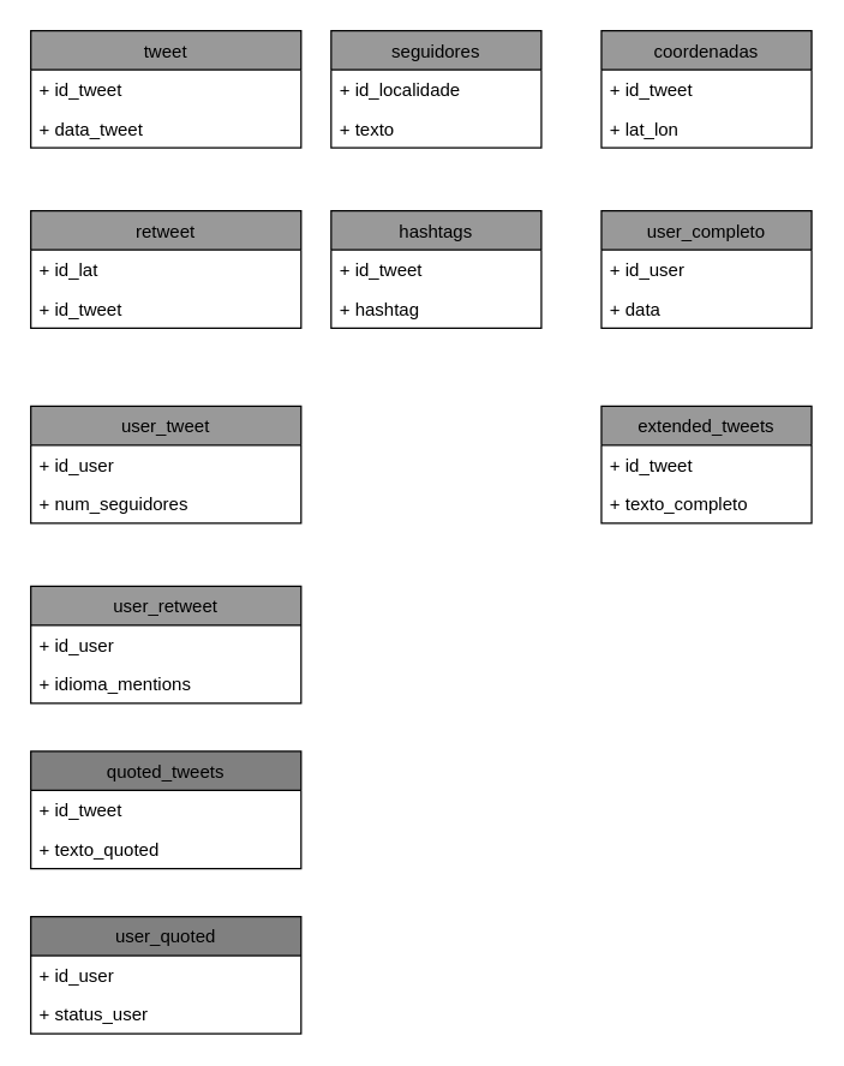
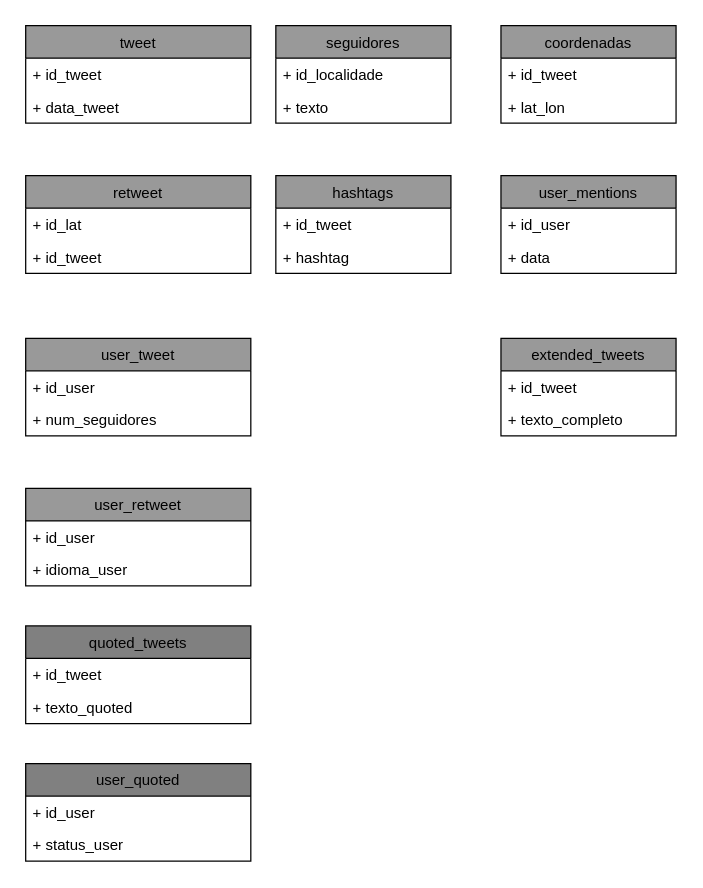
- <mxCell id="26" value="user_completo" style="swimlane;fontStyle=0;childLayout=stackLayout;horizontal=1;startSize=26;fillColor=#999999;horizontalStack=0;resizeParent=1;resizeParentMax=0;resizeLast=0;collapsible=1;marginBottom=0;" vertex="1" parent="1"><mxGeometry x="400" y="140" width="140" height="78" as="geometry" /></mxCell>
+ <mxCell id="26" value="user_mentions" style="swimlane;fontStyle=0;childLayout=stackLayout;horizontal=1;startSize=26;fillColor=#999999;horizontalStack=0;resizeParent=1;resizeParentMax=0;resizeLast=0;collapsible=1;marginBottom=0;" vertex="1" parent="1"><mxGeometry x="400" y="140" width="140" height="78" as="geometry" /></mxCell>
- <mxCell id="13" value="+ idioma_mentions" style="text;strokeColor=none;fillColor=none;align=left;verticalAlign=top;spacingLeft=4;spacingRight=4;overflow=hidden;rotatable=0;points=[[0,0.5],[1,0.5]];portConstraint=eastwest;" vertex="1" parent="11"><mxGeometry y="52" width="180" height="26" as="geometry" /></mxCell>
+ <mxCell id="13" value="+ idioma_user" style="text;strokeColor=none;fillColor=none;align=left;verticalAlign=top;spacingLeft=4;spacingRight=4;overflow=hidden;rotatable=0;points=[[0,0.5],[1,0.5]];portConstraint=eastwest;" vertex="1" parent="11"><mxGeometry y="52" width="180" height="26" as="geometry" /></mxCell>
